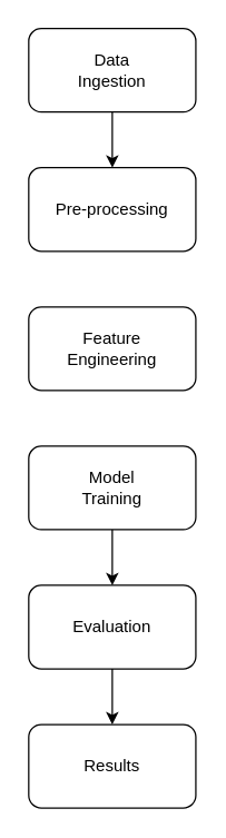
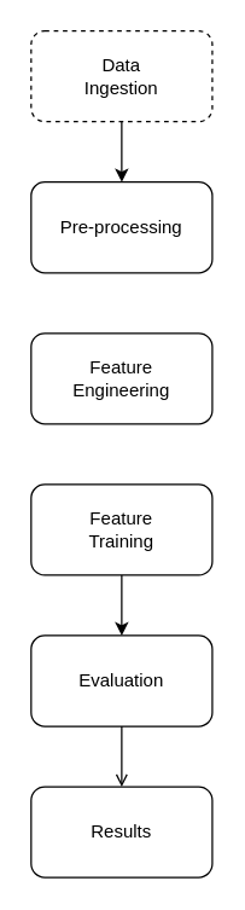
- <mxCell id="3" value="Data&lt;div&gt;Ingestion&lt;/div&gt;" style="rounded=1;whiteSpace=wrap;html=1;" vertex="1" parent="1"><mxGeometry x="20" y="20" width="120" height="60" as="geometry" /></mxCell>
+ <mxCell id="3" value="Data&lt;div&gt;Ingestion&lt;/div&gt;" style="rounded=1;whiteSpace=wrap;html=1;dashed=1;" vertex="1" parent="1"><mxGeometry x="20" y="20" width="120" height="60" as="geometry" /></mxCell>
- <mxCell id="7" value="Model&lt;div&gt;Training&lt;/div&gt;" style="rounded=1;whiteSpace=wrap;html=1;" vertex="1" parent="1"><mxGeometry x="20" y="320" width="120" height="60" as="geometry" /></mxCell>
+ <mxCell id="7" value="Feature&lt;div&gt;Training&lt;/div&gt;" style="rounded=1;whiteSpace=wrap;html=1;" vertex="1" parent="1"><mxGeometry x="20" y="320" width="120" height="60" as="geometry" /></mxCell>
- <mxCell id="8" style="edgeStyle=orthogonalEdgeStyle;rounded=0;orthogonalLoop=1;jettySize=auto;html=1;exitX=0.5;exitY=1;exitDx=0;exitDy=0;" edge="1" parent="1" source="9" target="10"><mxGeometry relative="1" as="geometry" /></mxCell>
+ <mxCell id="8" style="edgeStyle=orthogonalEdgeStyle;rounded=0;orthogonalLoop=1;jettySize=auto;html=1;exitX=0.5;exitY=1;exitDx=0;exitDy=0;endArrow=open;" edge="1" parent="1" source="9" target="10"><mxGeometry relative="1" as="geometry" /></mxCell>
